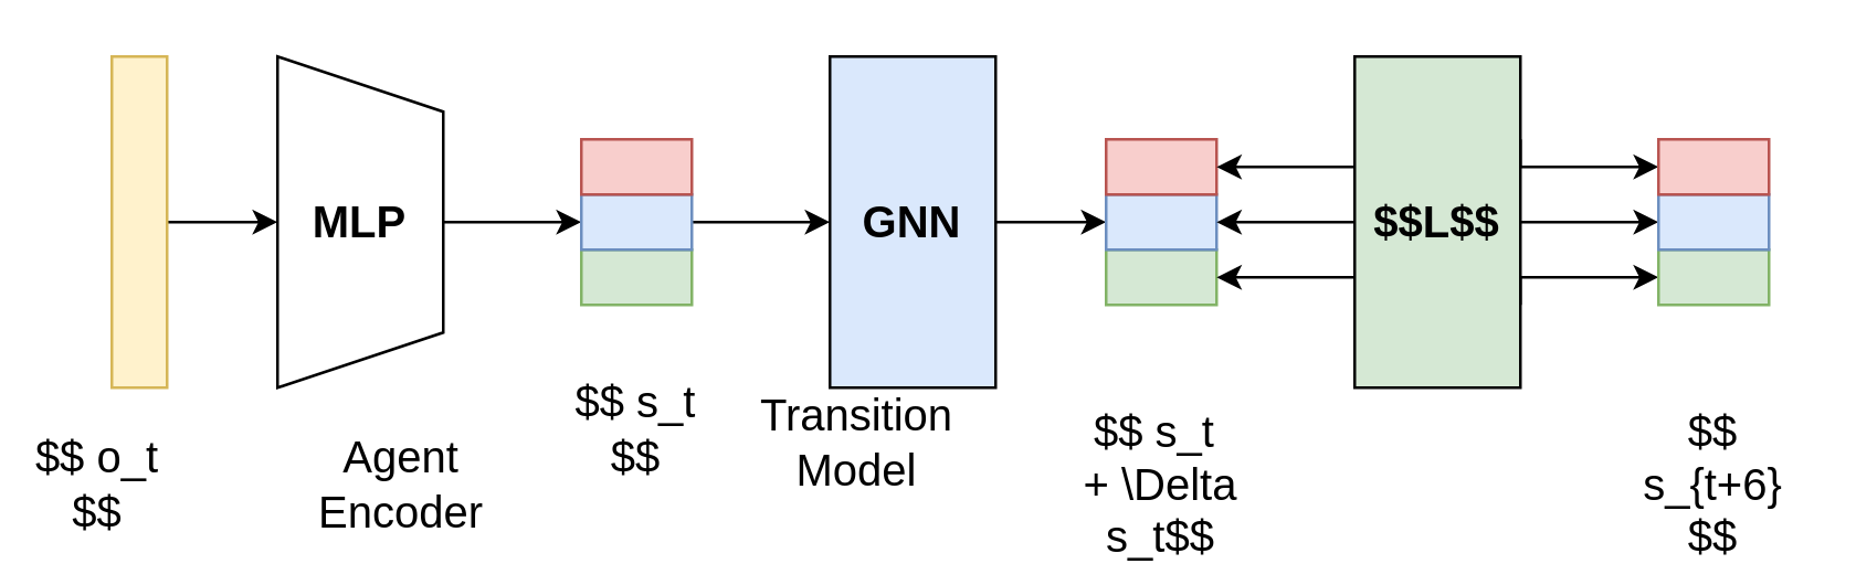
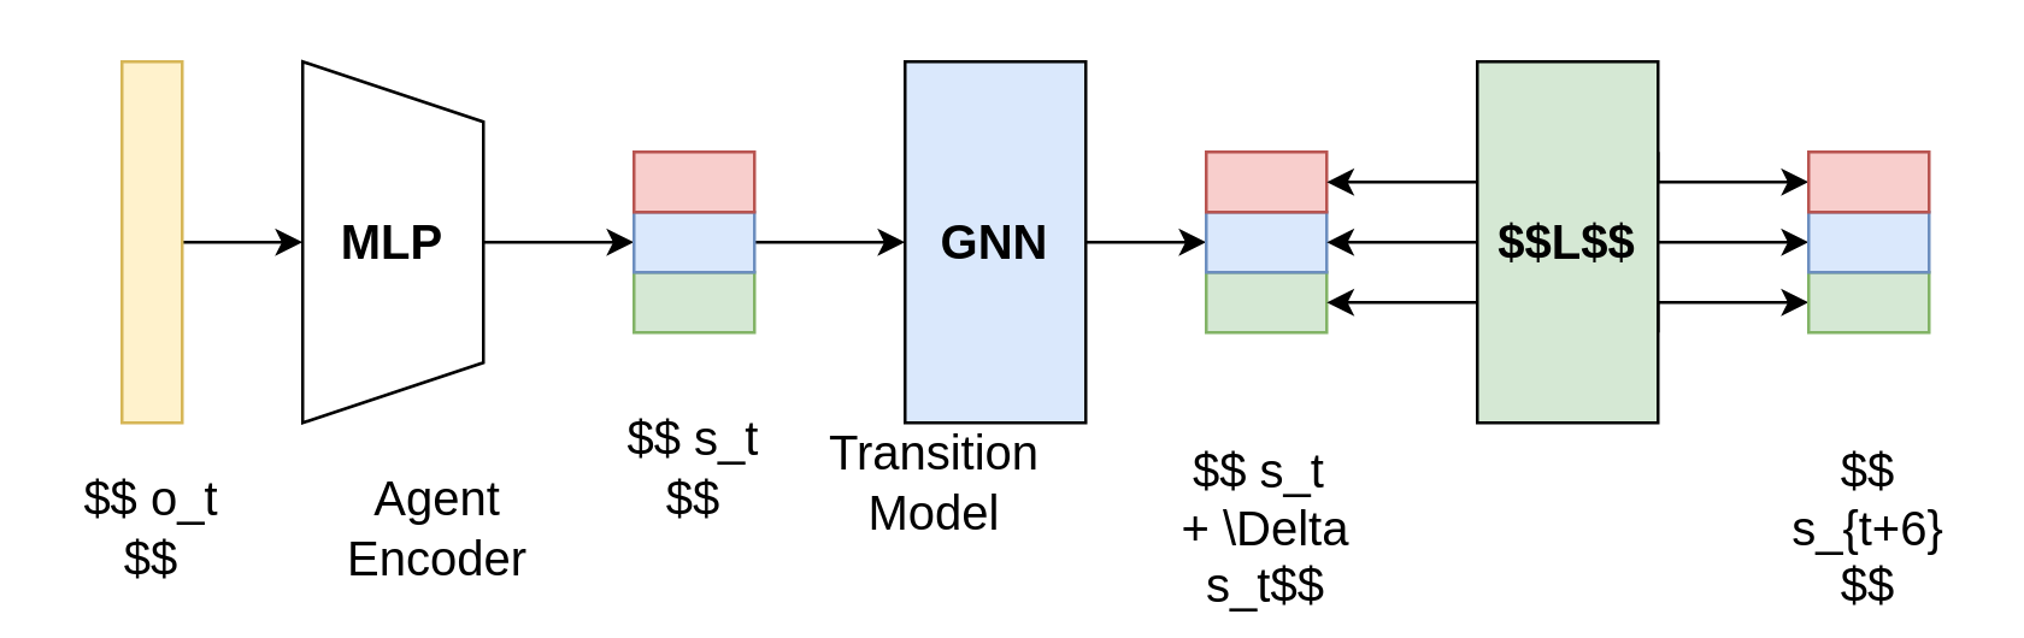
- <mxCell id="15" value="$$ o_t $$" style="text;html=1;strokeColor=none;fillColor=none;align=center;verticalAlign=middle;whiteSpace=wrap;rounded=0;fontSize=16;" parent="1" vertex="1"><mxGeometry x="5" y="160" width="60" height="30" as="geometry" /></mxCell>
+ <mxCell id="15" value="$$ o_t $$" style="text;html=1;strokeColor=none;fillColor=none;align=center;verticalAlign=middle;whiteSpace=wrap;rounded=0;fontSize=16;" parent="1" vertex="1"><mxGeometry x="20" y="160" width="60" height="30" as="geometry" /></mxCell>
